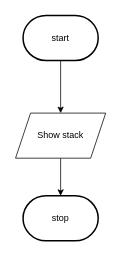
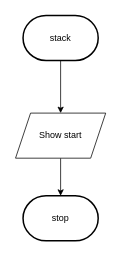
- <mxCell id="5" value="start" style="strokeWidth=2;html=1;shape=mxgraph.flowchart.terminator;whiteSpace=wrap;" vertex="1" parent="1"><mxGeometry x="30" y="20" width="100" height="60" as="geometry" /></mxCell>
+ <mxCell id="5" value="stack" style="strokeWidth=2;html=1;shape=mxgraph.flowchart.terminator;whiteSpace=wrap;" vertex="1" parent="1"><mxGeometry x="30" y="20" width="100" height="60" as="geometry" /></mxCell>
- <mxCell id="4" value="Show stack" style="shape=parallelogram;perimeter=parallelogramPerimeter;whiteSpace=wrap;html=1;fixedSize=1;" vertex="1" parent="1"><mxGeometry x="20" y="150" width="120" height="60" as="geometry" /></mxCell>
+ <mxCell id="4" value="Show start" style="shape=parallelogram;perimeter=parallelogramPerimeter;whiteSpace=wrap;html=1;fixedSize=1;" vertex="1" parent="1"><mxGeometry x="20" y="150" width="120" height="60" as="geometry" /></mxCell>
